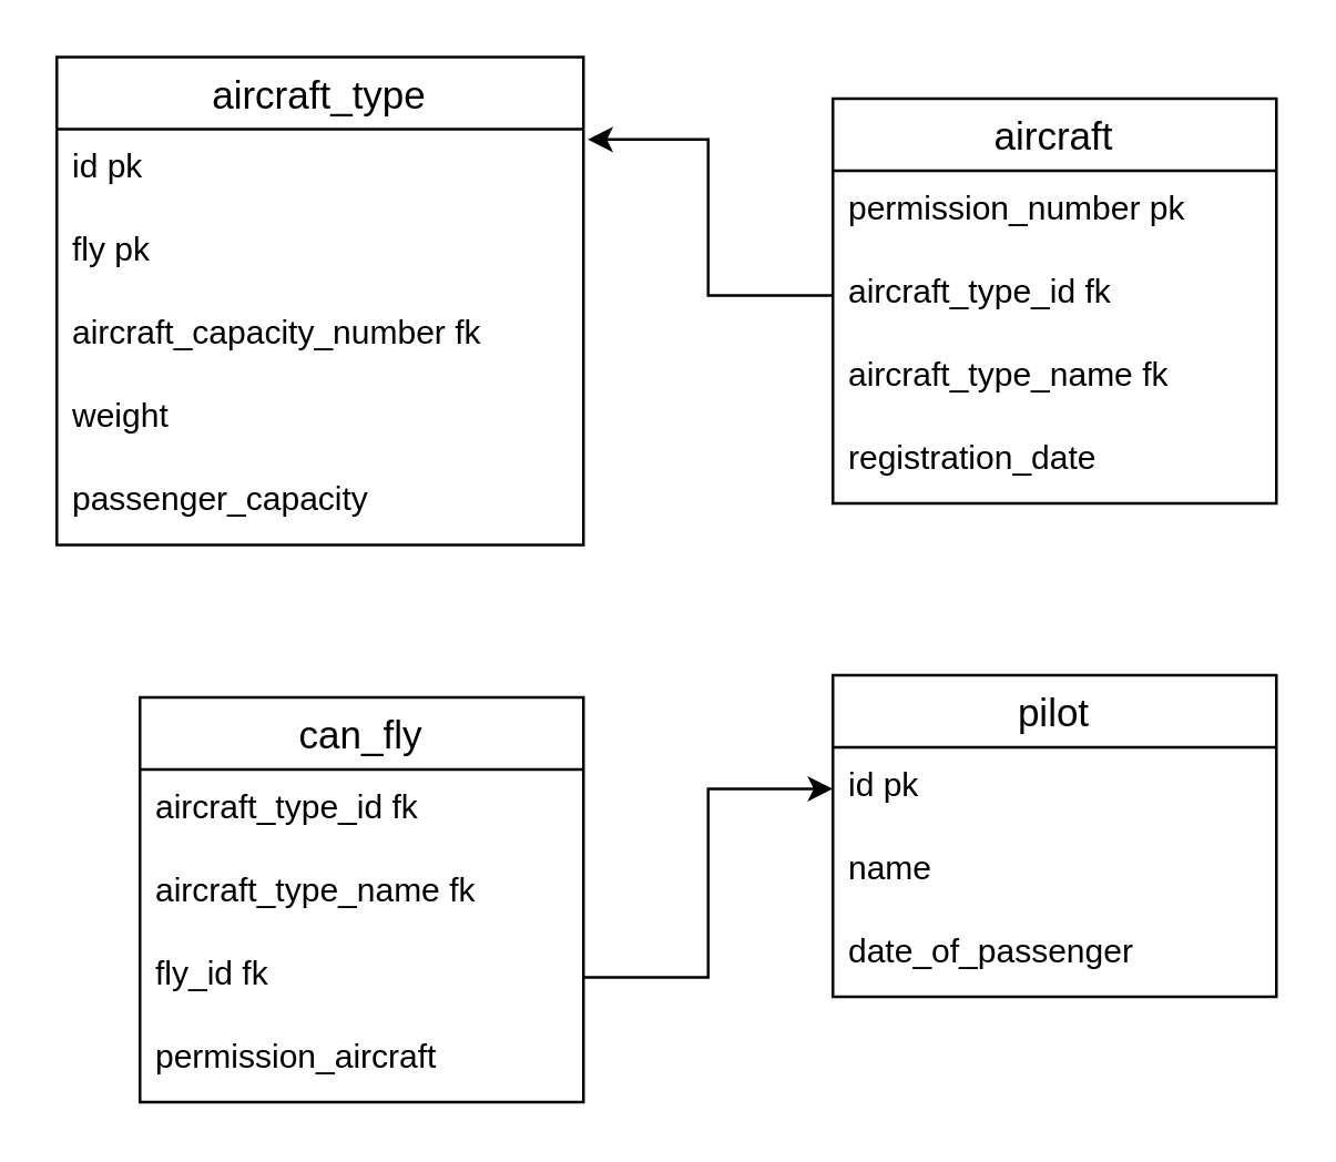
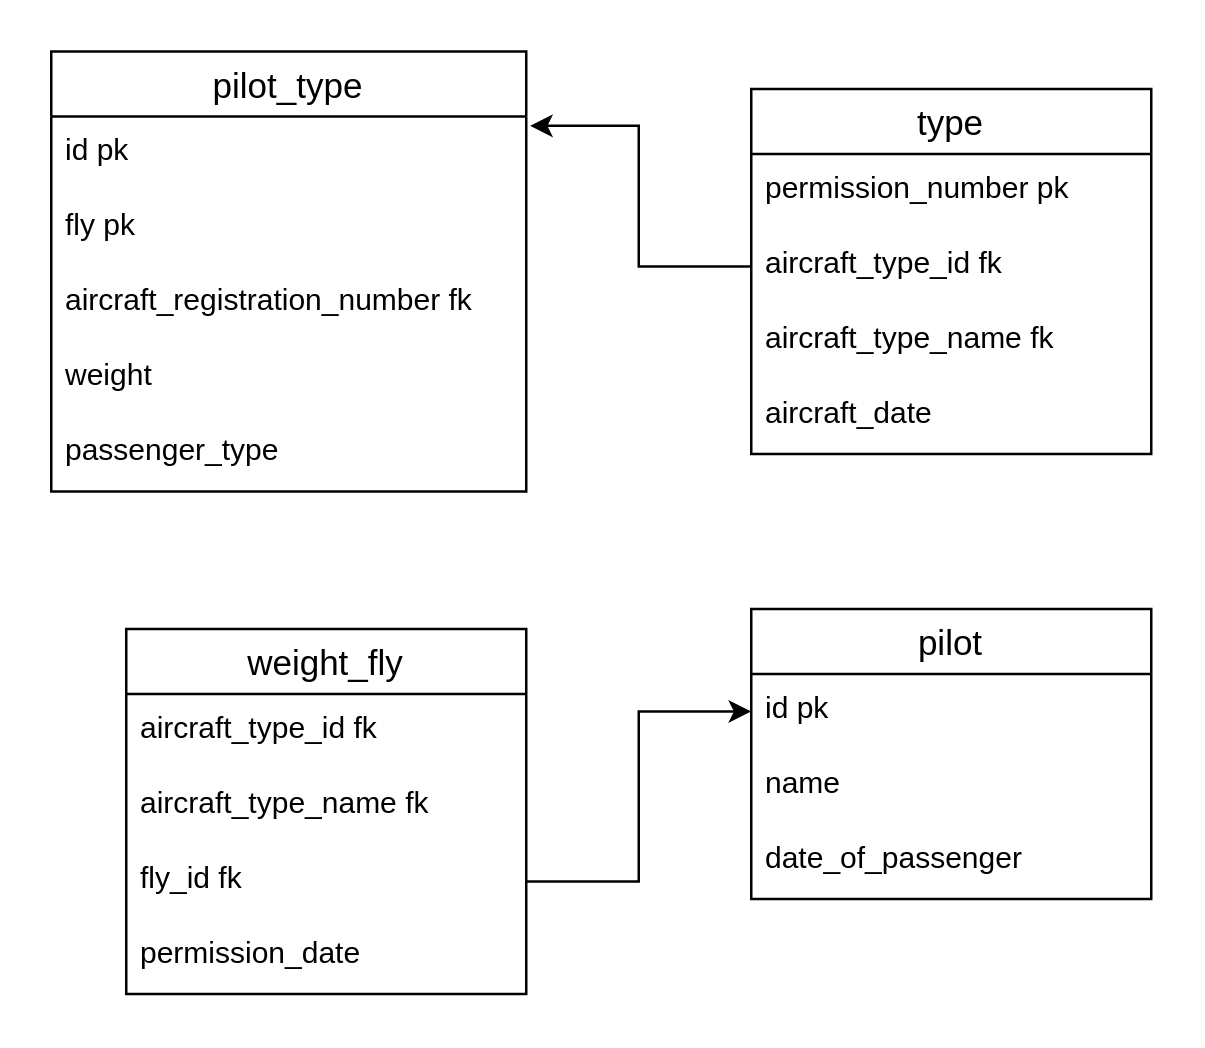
- <mxCell id="2" value="aircraft_type" style="swimlane;fontStyle=0;childLayout=stackLayout;horizontal=1;startSize=26;horizontalStack=0;resizeParent=1;resizeParentMax=0;resizeLast=0;collapsible=1;marginBottom=0;align=center;fontSize=14;" parent="1" vertex="1"><mxGeometry x="20" y="20" width="190" height="176" as="geometry" /></mxCell>
+ <mxCell id="2" value="pilot_type" style="swimlane;fontStyle=0;childLayout=stackLayout;horizontal=1;startSize=26;horizontalStack=0;resizeParent=1;resizeParentMax=0;resizeLast=0;collapsible=1;marginBottom=0;align=center;fontSize=14;" parent="1" vertex="1"><mxGeometry x="20" y="20" width="190" height="176" as="geometry" /></mxCell>
- <mxCell id="18" value="aircraft" style="swimlane;fontStyle=0;childLayout=stackLayout;horizontal=1;startSize=26;horizontalStack=0;resizeParent=1;resizeParentMax=0;resizeLast=0;collapsible=1;marginBottom=0;align=center;fontSize=14;" vertex="1" parent="1"><mxGeometry x="300" y="35" width="160" height="146" as="geometry"><mxRectangle x="1170" y="270" width="80" height="30" as="alternateBounds" /></mxGeometry></mxCell>
+ <mxCell id="18" value="type" style="swimlane;fontStyle=0;childLayout=stackLayout;horizontal=1;startSize=26;horizontalStack=0;resizeParent=1;resizeParentMax=0;resizeLast=0;collapsible=1;marginBottom=0;align=center;fontSize=14;" vertex="1" parent="1"><mxGeometry x="300" y="35" width="160" height="146" as="geometry"><mxRectangle x="1170" y="270" width="80" height="30" as="alternateBounds" /></mxGeometry></mxCell>
- <mxCell id="5" value="aircraft_capacity_number fk" style="text;strokeColor=none;fillColor=none;spacingLeft=4;spacingRight=4;overflow=hidden;rotatable=0;points=[[0,0.5],[1,0.5]];portConstraint=eastwest;fontSize=12;" vertex="1" parent="2"><mxGeometry y="86" width="190" height="30" as="geometry" /></mxCell>
+ <mxCell id="5" value="aircraft_registration_number fk" style="text;strokeColor=none;fillColor=none;spacingLeft=4;spacingRight=4;overflow=hidden;rotatable=0;points=[[0,0.5],[1,0.5]];portConstraint=eastwest;fontSize=12;" vertex="1" parent="2"><mxGeometry y="86" width="190" height="30" as="geometry" /></mxCell>
- <mxCell id="22" value="registration_date" style="text;strokeColor=none;fillColor=none;spacingLeft=4;spacingRight=4;overflow=hidden;rotatable=0;points=[[0,0.5],[1,0.5]];portConstraint=eastwest;fontSize=12;" vertex="1" parent="18"><mxGeometry y="116" width="160" height="30" as="geometry" /></mxCell>
+ <mxCell id="22" value="aircraft_date" style="text;strokeColor=none;fillColor=none;spacingLeft=4;spacingRight=4;overflow=hidden;rotatable=0;points=[[0,0.5],[1,0.5]];portConstraint=eastwest;fontSize=12;" vertex="1" parent="18"><mxGeometry y="116" width="160" height="30" as="geometry" /></mxCell>
- <mxCell id="7" value="passenger_capacity" style="text;strokeColor=none;fillColor=none;spacingLeft=4;spacingRight=4;overflow=hidden;rotatable=0;points=[[0,0.5],[1,0.5]];portConstraint=eastwest;fontSize=12;" parent="2" vertex="1"><mxGeometry y="146" width="190" height="30" as="geometry" /></mxCell>
+ <mxCell id="7" value="passenger_type" style="text;strokeColor=none;fillColor=none;spacingLeft=4;spacingRight=4;overflow=hidden;rotatable=0;points=[[0,0.5],[1,0.5]];portConstraint=eastwest;fontSize=12;" parent="2" vertex="1"><mxGeometry y="146" width="190" height="30" as="geometry" /></mxCell>
- <mxCell id="8" value="can_fly" style="swimlane;fontStyle=0;childLayout=stackLayout;horizontal=1;startSize=26;horizontalStack=0;resizeParent=1;resizeParentMax=0;resizeLast=0;collapsible=1;marginBottom=0;align=center;fontSize=14;" parent="1" vertex="1"><mxGeometry x="50" y="251" width="160" height="146" as="geometry" /></mxCell>
+ <mxCell id="8" value="weight_fly" style="swimlane;fontStyle=0;childLayout=stackLayout;horizontal=1;startSize=26;horizontalStack=0;resizeParent=1;resizeParentMax=0;resizeLast=0;collapsible=1;marginBottom=0;align=center;fontSize=14;" parent="1" vertex="1"><mxGeometry x="50" y="251" width="160" height="146" as="geometry" /></mxCell>
- <mxCell id="12" value="permission_aircraft" style="text;strokeColor=none;fillColor=none;spacingLeft=4;spacingRight=4;overflow=hidden;rotatable=0;points=[[0,0.5],[1,0.5]];portConstraint=eastwest;fontSize=12;" parent="8" vertex="1"><mxGeometry y="116" width="160" height="30" as="geometry" /></mxCell>
+ <mxCell id="12" value="permission_date" style="text;strokeColor=none;fillColor=none;spacingLeft=4;spacingRight=4;overflow=hidden;rotatable=0;points=[[0,0.5],[1,0.5]];portConstraint=eastwest;fontSize=12;" parent="8" vertex="1"><mxGeometry y="116" width="160" height="30" as="geometry" /></mxCell>
